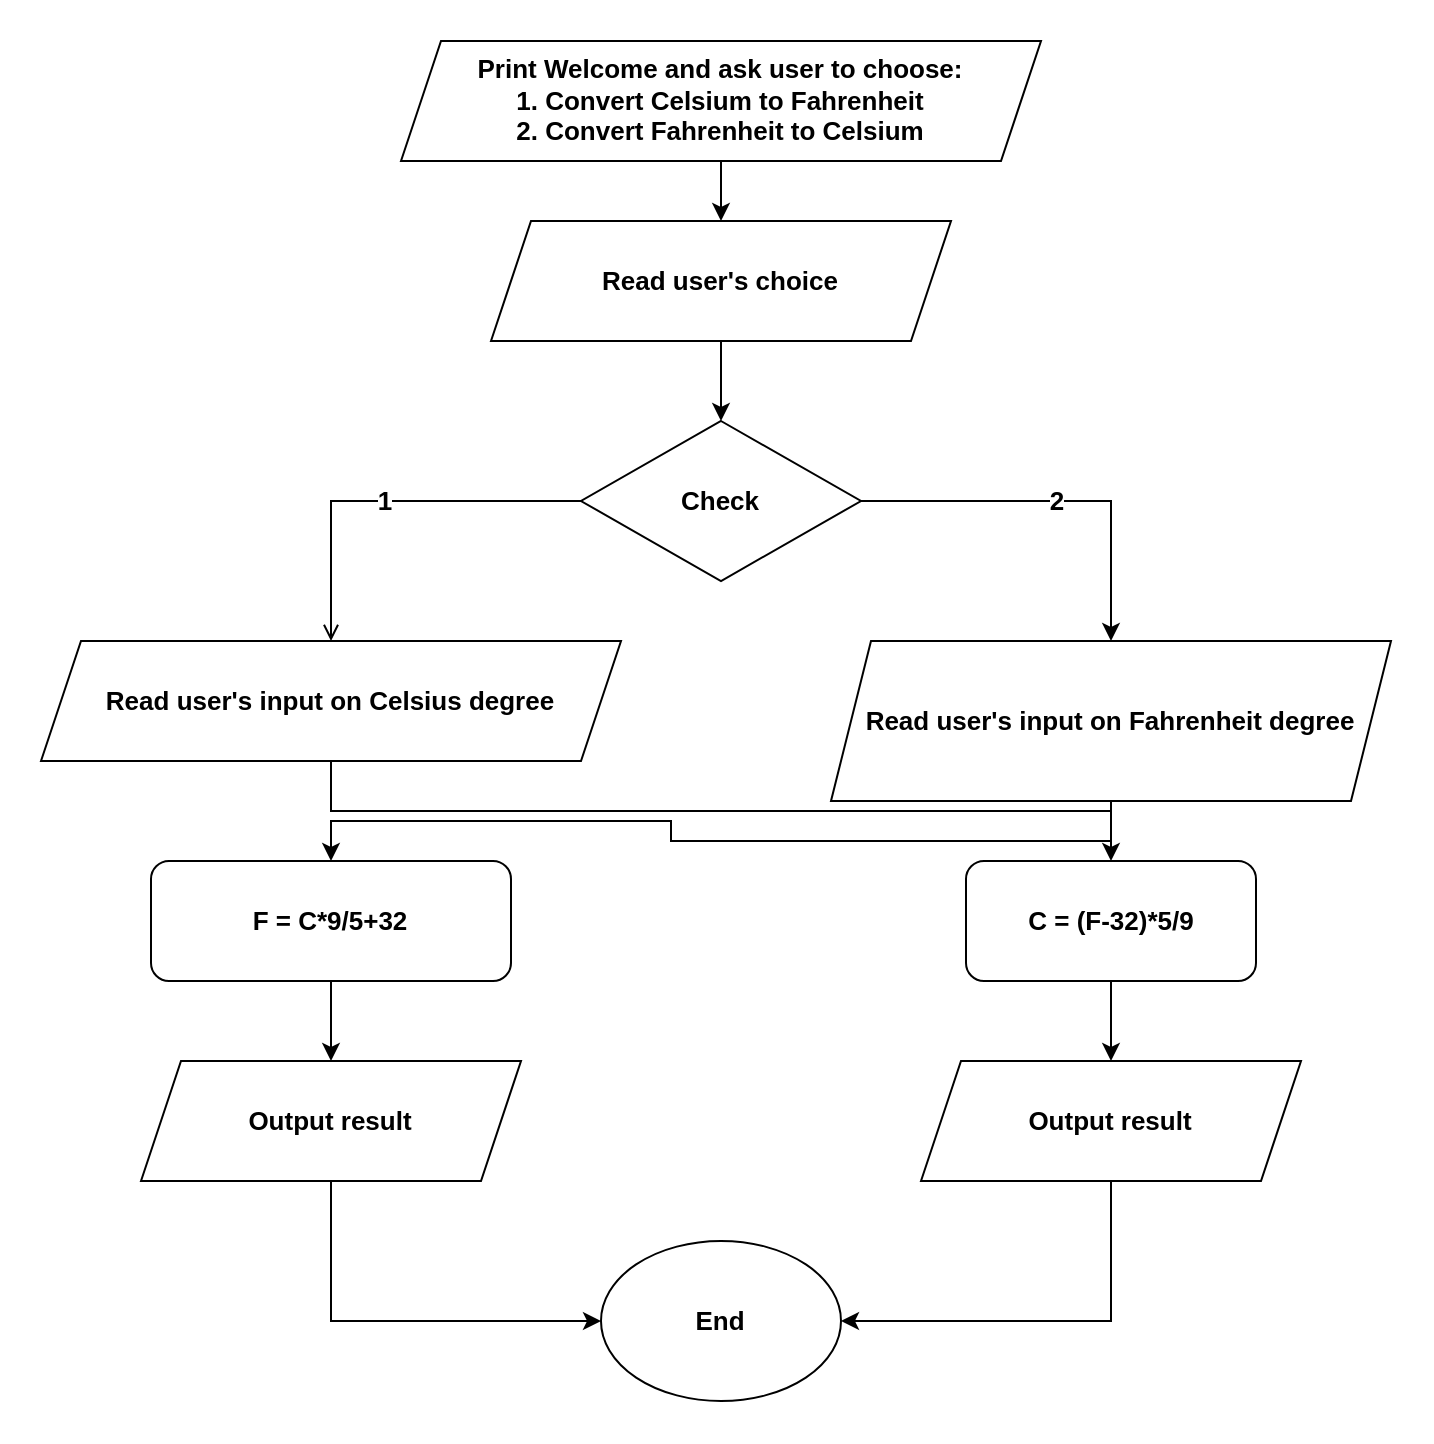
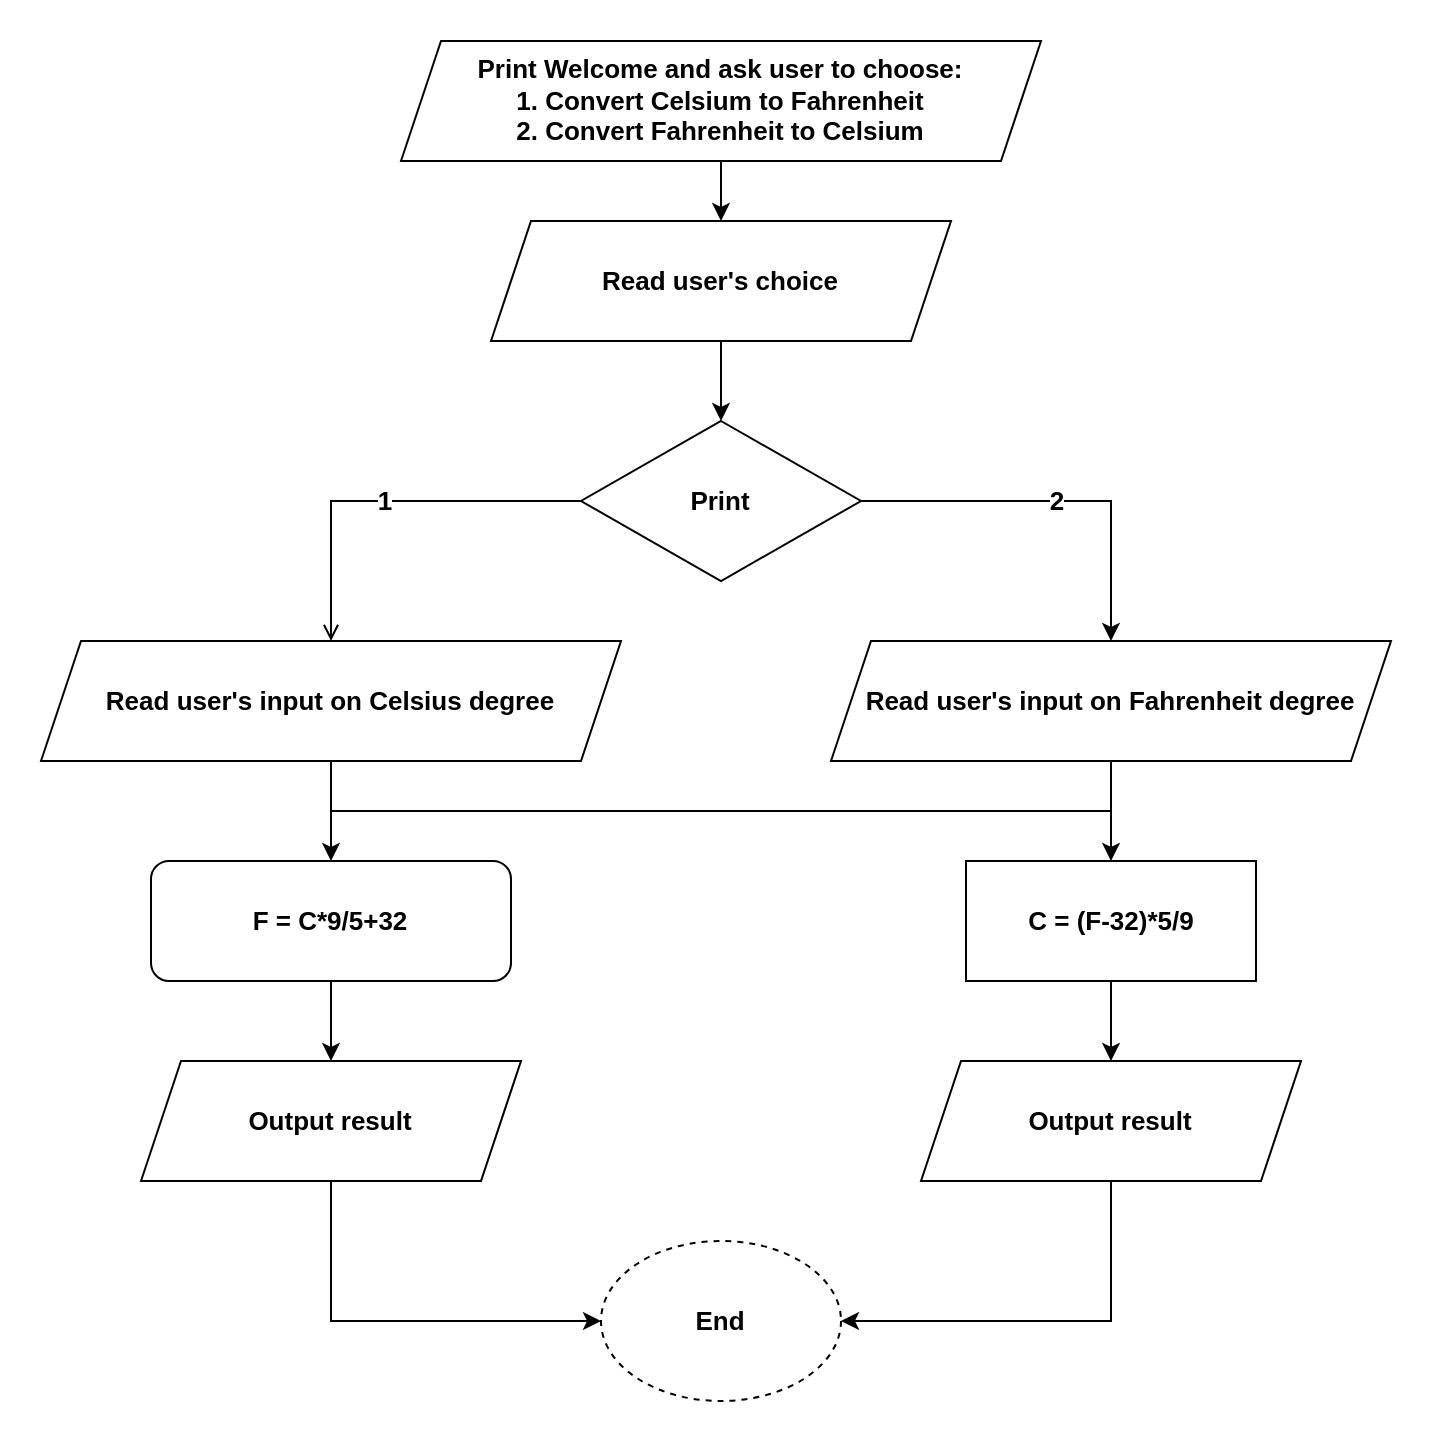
- <mxCell id="7" value="Check" style="rhombus;whiteSpace=wrap;html=1;fontSize=13;fontStyle=1" parent="1" vertex="1"><mxGeometry x="290" y="210" width="140" height="80" as="geometry" /></mxCell>
+ <mxCell id="7" value="Print" style="rhombus;whiteSpace=wrap;html=1;fontSize=13;fontStyle=1" parent="1" vertex="1"><mxGeometry x="290" y="210" width="140" height="80" as="geometry" /></mxCell>
- <mxCell id="17" value="Read user's input on Fahrenheit degree" style="shape=parallelogram;perimeter=parallelogramPerimeter;whiteSpace=wrap;html=1;fixedSize=1;fontSize=13;fontStyle=1" parent="1" vertex="1"><mxGeometry x="415" y="320" width="280" height="80" as="geometry" /></mxCell>
+ <mxCell id="17" value="Read user's input on Fahrenheit degree" style="shape=parallelogram;perimeter=parallelogramPerimeter;whiteSpace=wrap;html=1;fixedSize=1;fontSize=13;fontStyle=1" parent="1" vertex="1"><mxGeometry x="415" y="320" width="280" height="60" as="geometry" /></mxCell>
- <mxCell id="12" value="C = (F-32)*5/9" style="rounded=1;whiteSpace=wrap;html=1;fontSize=13;fontStyle=1" parent="1" vertex="1"><mxGeometry x="482.5" y="430" width="145" height="60" as="geometry" /></mxCell>
+ <mxCell id="12" value="C = (F-32)*5/9" style="whiteSpace=wrap;html=1;fontSize=13;fontStyle=1;rounded=0;" parent="1" vertex="1"><mxGeometry x="482.5" y="430" width="145" height="60" as="geometry" /></mxCell>
- <mxCell id="2" value="End" style="ellipse;whiteSpace=wrap;html=1;fontSize=13;fontStyle=1" parent="1" vertex="1"><mxGeometry x="300" y="620" width="120" height="80" as="geometry" /></mxCell>
+ <mxCell id="2" value="End" style="ellipse;whiteSpace=wrap;html=1;fontSize=13;fontStyle=1;dashed=1;" parent="1" vertex="1"><mxGeometry x="300" y="620" width="120" height="80" as="geometry" /></mxCell>
